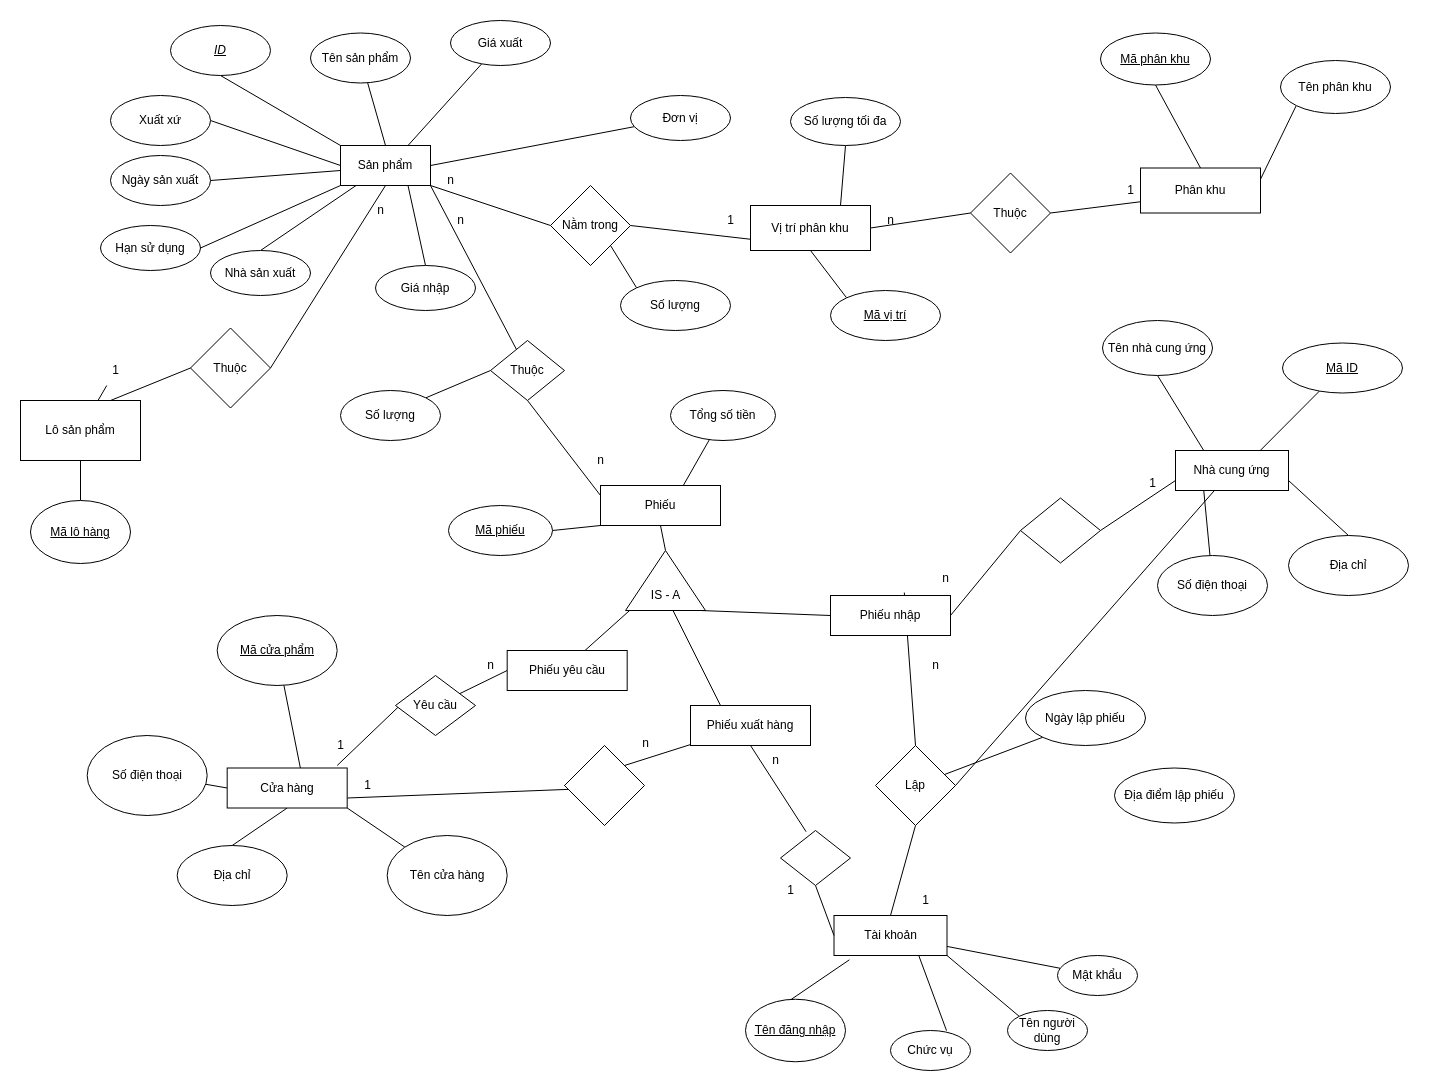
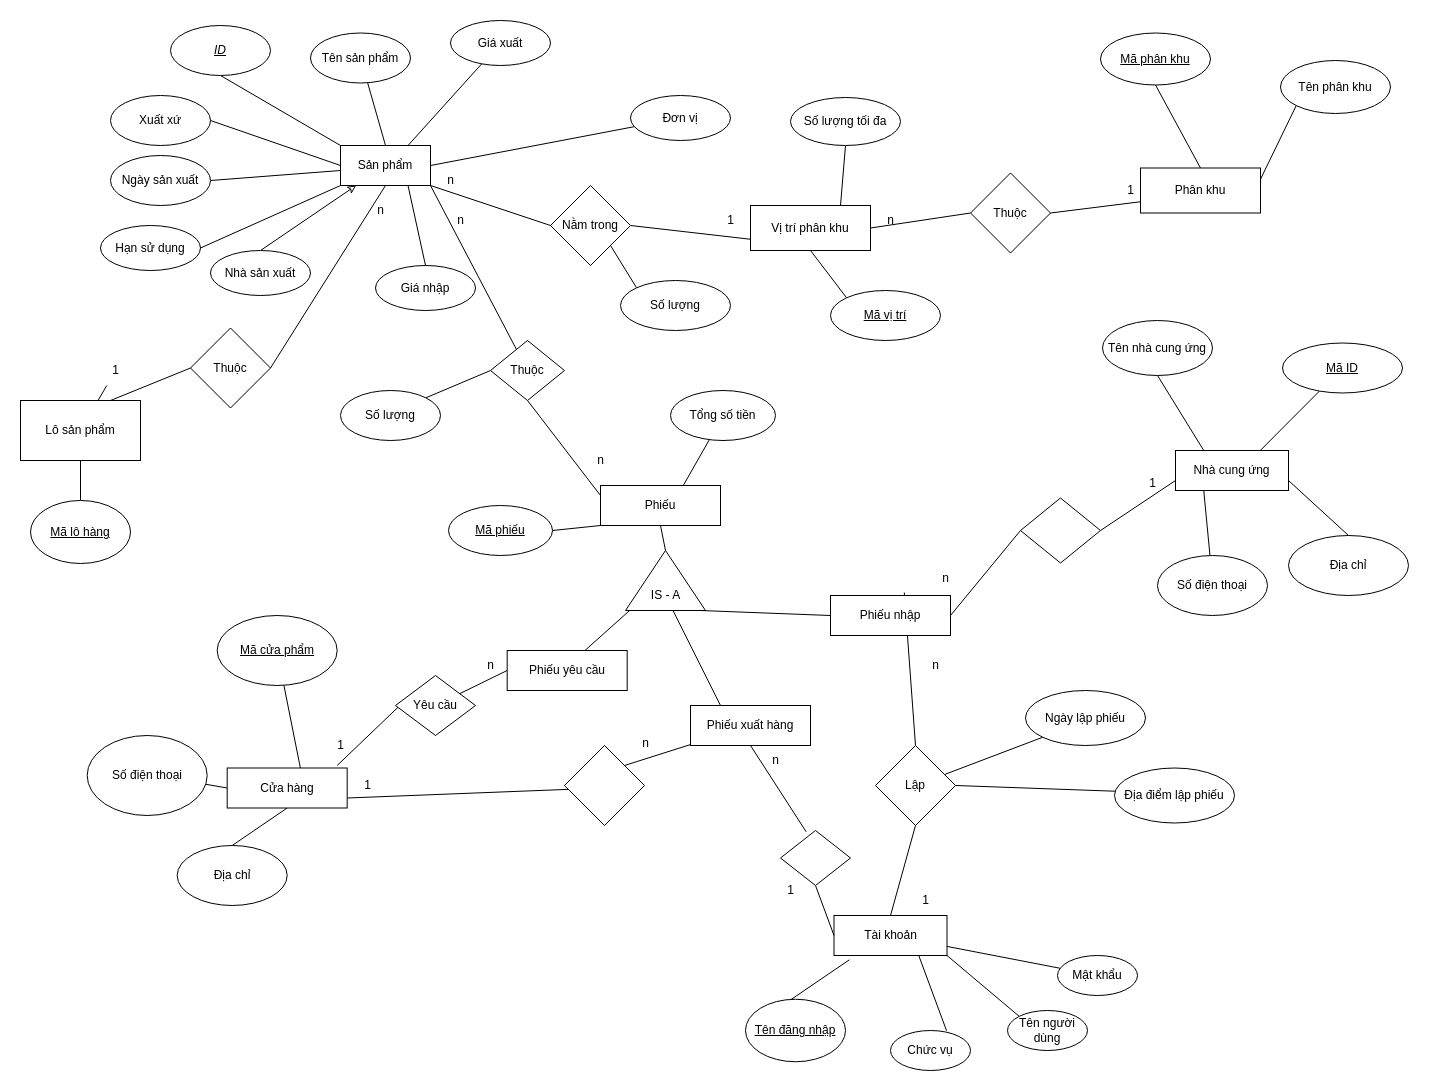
- <mxCell id="38" style="edgeStyle=none;rounded=0;orthogonalLoop=1;jettySize=auto;html=1;exitX=0.5;exitY=0;exitDx=0;exitDy=0;endArrow=none;endFill=0;" parent="1" source="39" target="8" edge="1"><mxGeometry relative="1" as="geometry" /></mxCell>
+ <mxCell id="38" style="edgeStyle=none;rounded=0;orthogonalLoop=1;jettySize=auto;html=1;exitX=0.5;exitY=0;exitDx=0;exitDy=0;endArrow=classic;endFill=0;" parent="1" source="39" target="8" edge="1"><mxGeometry relative="1" as="geometry" /></mxCell>
- <mxCell id="66" style="edgeStyle=none;rounded=0;orthogonalLoop=1;jettySize=auto;html=1;exitX=1;exitY=0.5;exitDx=0;exitDy=0;endArrow=none;endFill=0;" parent="1" source="68" target="50" edge="1"><mxGeometry relative="1" as="geometry" /></mxCell>
+ <mxCell id="66" style="edgeStyle=none;rounded=0;orthogonalLoop=1;jettySize=auto;html=1;exitX=1;exitY=0.5;exitDx=0;exitDy=0;entryX=1;entryY=0.5;entryDx=0;entryDy=0;endArrow=none;endFill=0;" parent="1" source="68" target="70" edge="1"><mxGeometry relative="1" as="geometry" /></mxCell>
- <mxCell id="17" style="edgeStyle=none;rounded=0;orthogonalLoop=1;jettySize=auto;html=1;exitX=1;exitY=1;exitDx=0;exitDy=0;endArrow=none;endFill=0;" parent="1" source="22" target="79" edge="1"><mxGeometry relative="1" as="geometry"><mxPoint x="415.991" y="885.628" as="targetPoint" /></mxGeometry></mxCell>
- <mxCell id="79" value="Tên cửa hàng" style="ellipse;whiteSpace=wrap;html=1;" parent="1" vertex="1"><mxGeometry x="386.68" y="835" width="120" height="80" as="geometry" /></mxCell>
